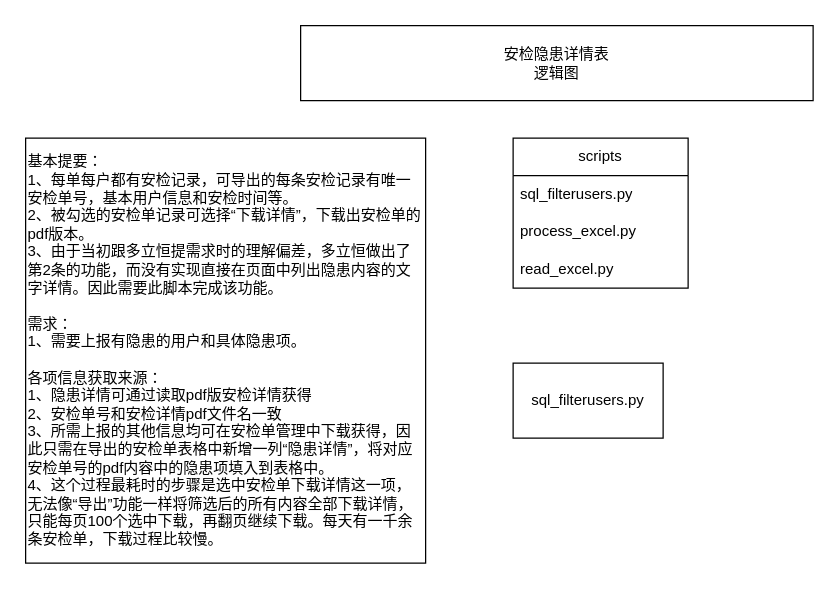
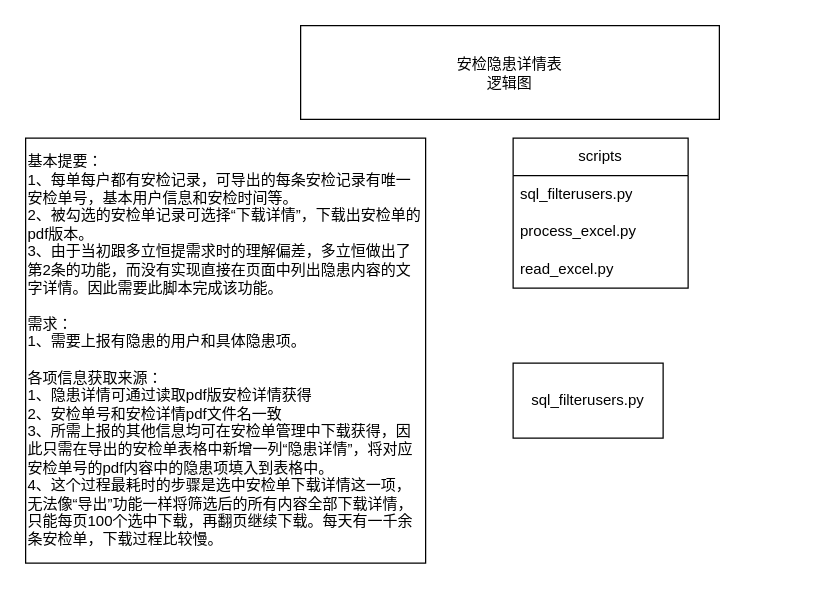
- <mxCell id="2" value="安检隐患详情表&lt;div&gt;逻辑图&lt;/div&gt;" style="rounded=0;whiteSpace=wrap;html=1;" vertex="1" parent="1"><mxGeometry x="240" y="20" width="410" height="60" as="geometry" /></mxCell>
+ <mxCell id="2" value="安检隐患详情表&lt;div&gt;逻辑图&lt;/div&gt;" style="rounded=0;whiteSpace=wrap;html=1;" vertex="1" parent="1"><mxGeometry x="240" y="20" width="335" height="75" as="geometry" /></mxCell>
